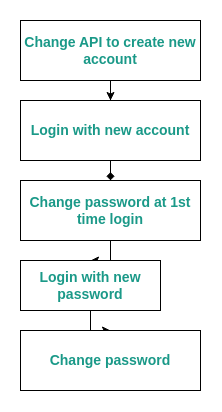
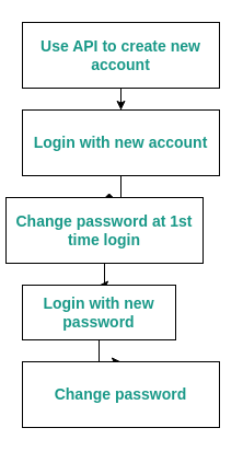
- <mxCell id="3" value="&lt;span id=&quot;docs-internal-guid-5875afa1-7fff-f918-396f-68e03493ff80&quot;&gt;&lt;span style=&quot;font-family: Arial; background-color: transparent; font-weight: 700; font-variant-numeric: normal; font-variant-east-asian: normal; vertical-align: baseline;&quot;&gt;&lt;font color=&quot;#1a9988&quot; style=&quot;font-size: 14px;&quot;&gt;Change API to create new account&lt;/font&gt;&lt;/span&gt;&lt;/span&gt;" style="rounded=0;whiteSpace=wrap;html=1;" vertex="1" parent="1"><mxGeometry x="20" y="20" width="180" height="60" as="geometry" /></mxCell>
+ <mxCell id="3" value="&lt;span id=&quot;docs-internal-guid-5875afa1-7fff-f918-396f-68e03493ff80&quot;&gt;&lt;span style=&quot;font-family: Arial; background-color: transparent; font-weight: 700; font-variant-numeric: normal; font-variant-east-asian: normal; vertical-align: baseline;&quot;&gt;&lt;font color=&quot;#1a9988&quot; style=&quot;font-size: 14px;&quot;&gt;Use API to create new account&lt;/font&gt;&lt;/span&gt;&lt;/span&gt;" style="rounded=0;whiteSpace=wrap;html=1;" vertex="1" parent="1"><mxGeometry x="20" y="20" width="180" height="60" as="geometry" /></mxCell>
- <mxCell id="7" value="&lt;font size=&quot;1&quot; color=&quot;#1a9988&quot;&gt;&lt;b style=&quot;font-size: 14px;&quot;&gt;Change password at 1st time login&lt;/b&gt;&lt;/font&gt;" style="whiteSpace=wrap;html=1;rounded=0;" vertex="1" parent="1"><mxGeometry x="20" y="180" width="180" height="60" as="geometry" /></mxCell>
+ <mxCell id="7" value="&lt;font size=&quot;1&quot; color=&quot;#1a9988&quot;&gt;&lt;b style=&quot;font-size: 14px;&quot;&gt;Change password at 1st time login&lt;/b&gt;&lt;/font&gt;" style="whiteSpace=wrap;html=1;rounded=0;" vertex="1" parent="1"><mxGeometry x="5" y="180" width="180" height="60" as="geometry" /></mxCell>
